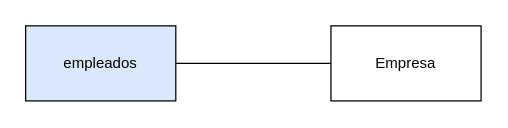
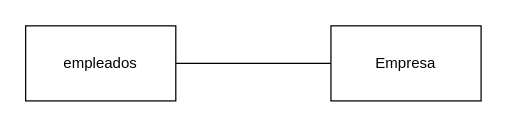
- <mxCell id="2" value="empleados" style="rounded=0;whiteSpace=wrap;html=1;fillColor=#dae8fc;" parent="1" vertex="1"><mxGeometry x="20" y="20" width="120" height="60" as="geometry" /></mxCell>
+ <mxCell id="2" value="empleados" style="rounded=0;whiteSpace=wrap;html=1;" parent="1" vertex="1"><mxGeometry x="20" y="20" width="120" height="60" as="geometry" /></mxCell>
